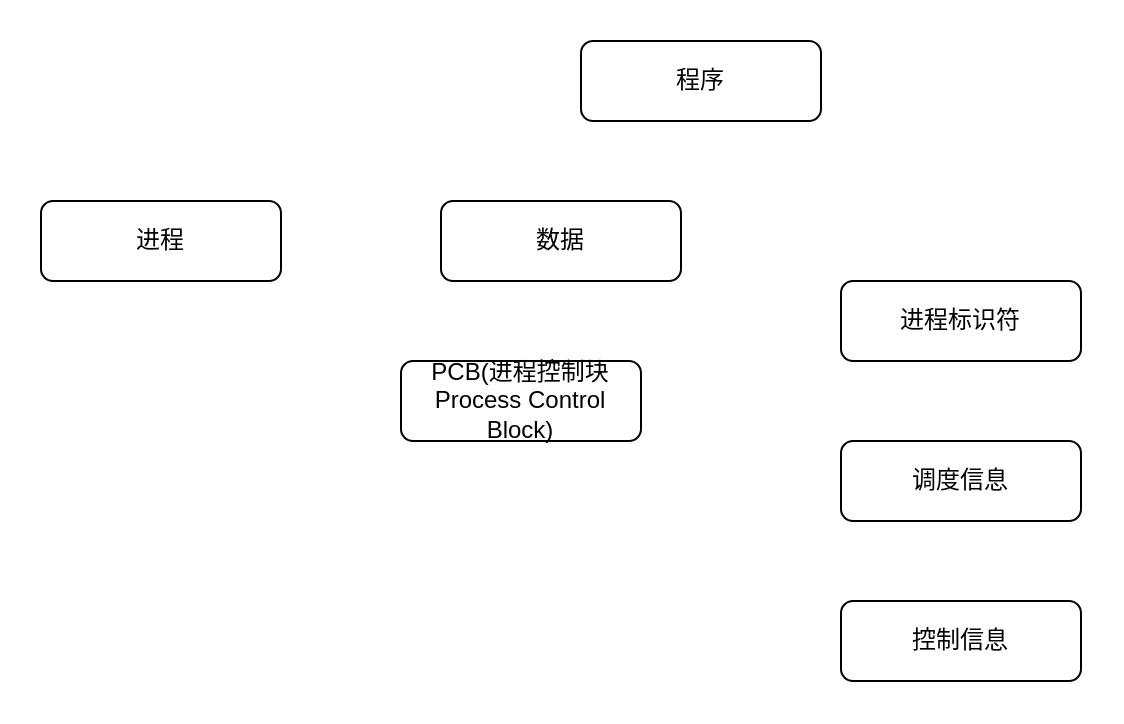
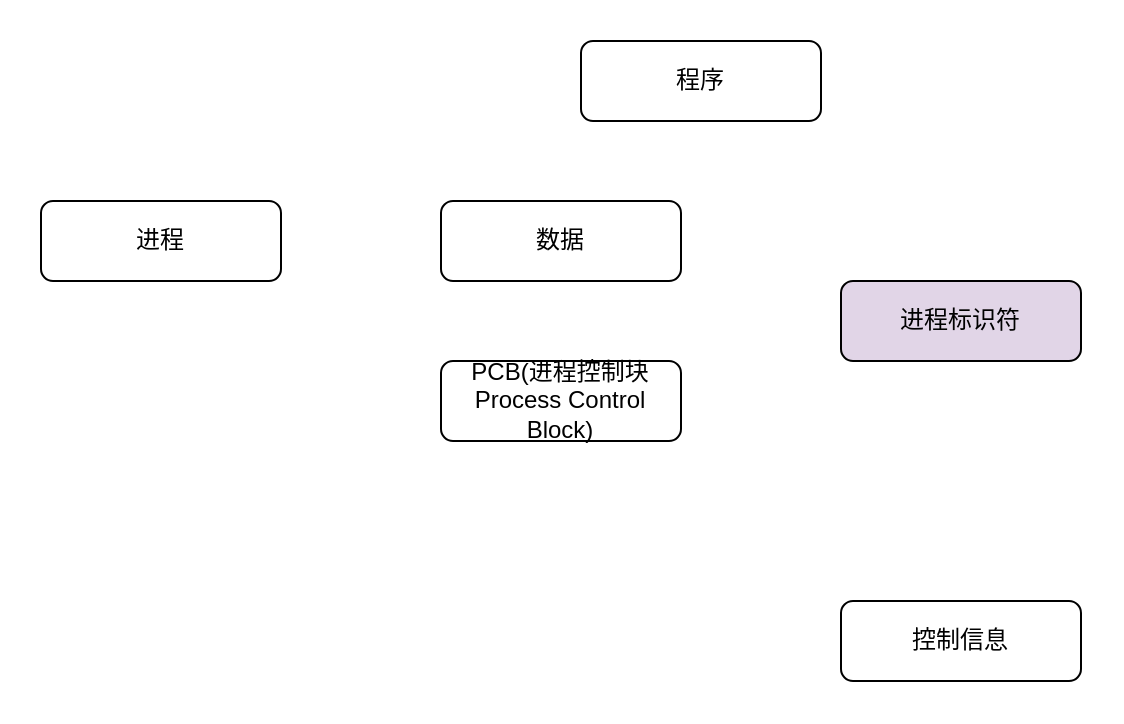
- <mxCell id="6" value="进程标识符" style="rounded=1;whiteSpace=wrap;html=1;" vertex="1" parent="1"><mxGeometry x="420" y="140" width="120" height="40" as="geometry" /></mxCell>
+ <mxCell id="6" value="进程标识符" style="rounded=1;whiteSpace=wrap;html=1;fillColor=#e1d5e7;" vertex="1" parent="1"><mxGeometry x="420" y="140" width="120" height="40" as="geometry" /></mxCell>
- <mxCell id="5" value="PCB(进程控制块 Process Control Block)" style="rounded=1;whiteSpace=wrap;html=1;" vertex="1" parent="1"><mxGeometry x="200" y="180" width="120" height="40" as="geometry" /></mxCell>
+ <mxCell id="5" value="PCB(进程控制块 Process Control Block)" style="rounded=1;whiteSpace=wrap;html=1;" vertex="1" parent="1"><mxGeometry x="220" y="180" width="120" height="40" as="geometry" /></mxCell>
- <mxCell id="7" value="调度信息" style="rounded=1;whiteSpace=wrap;html=1;" vertex="1" parent="1"><mxGeometry x="420" y="220" width="120" height="40" as="geometry" /></mxCell>
